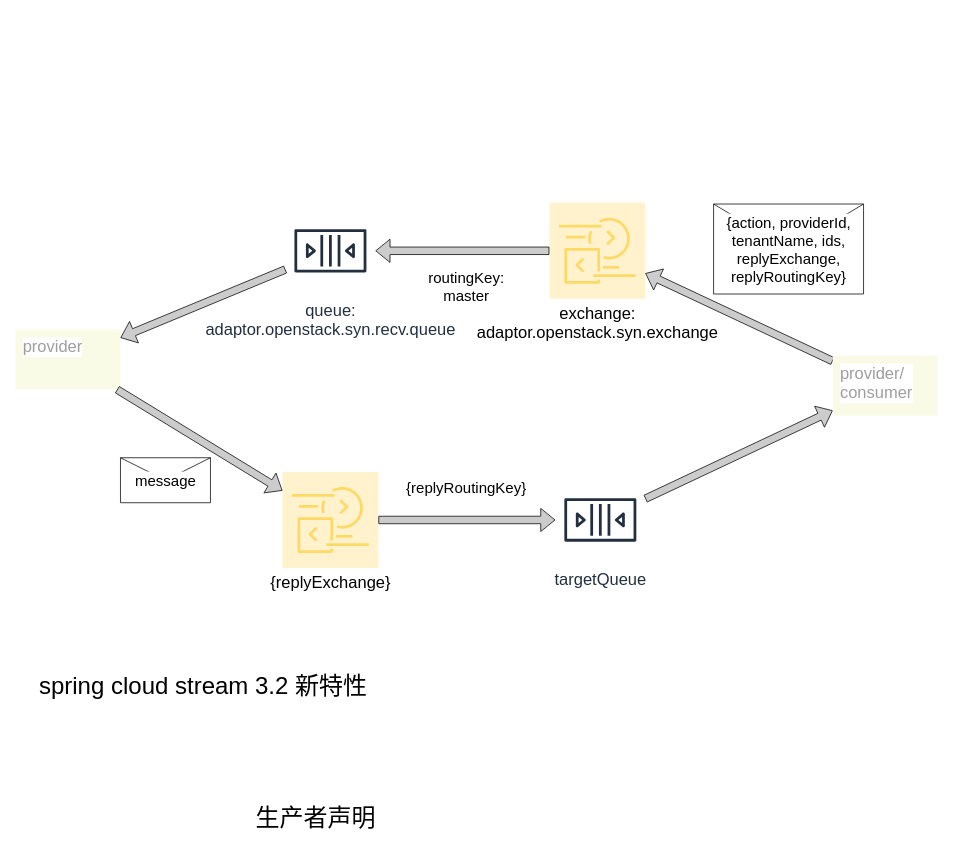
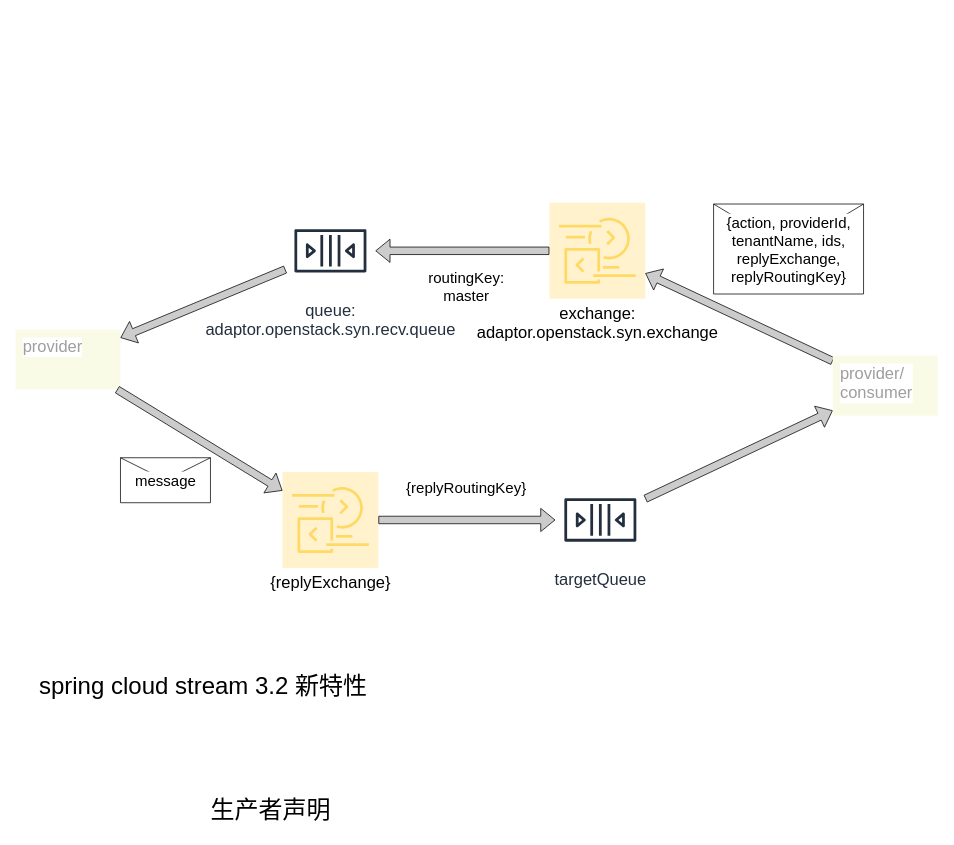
- <mxCell id="20" value="生产者声明" style="text;html=1;align=center;verticalAlign=middle;resizable=0;points=[];autosize=1;strokeColor=none;fillColor=none;fontSize=32;" vertex="1" parent="1"><mxGeometry x="330" y="1065" width="180" height="50" as="geometry" /></mxCell>
+ <mxCell id="20" value="生产者声明" style="text;html=1;align=center;verticalAlign=middle;resizable=0;points=[];autosize=1;strokeColor=none;fillColor=none;fontSize=32;" vertex="1" parent="1"><mxGeometry x="270" y="1055" width="180" height="50" as="geometry" /></mxCell>
